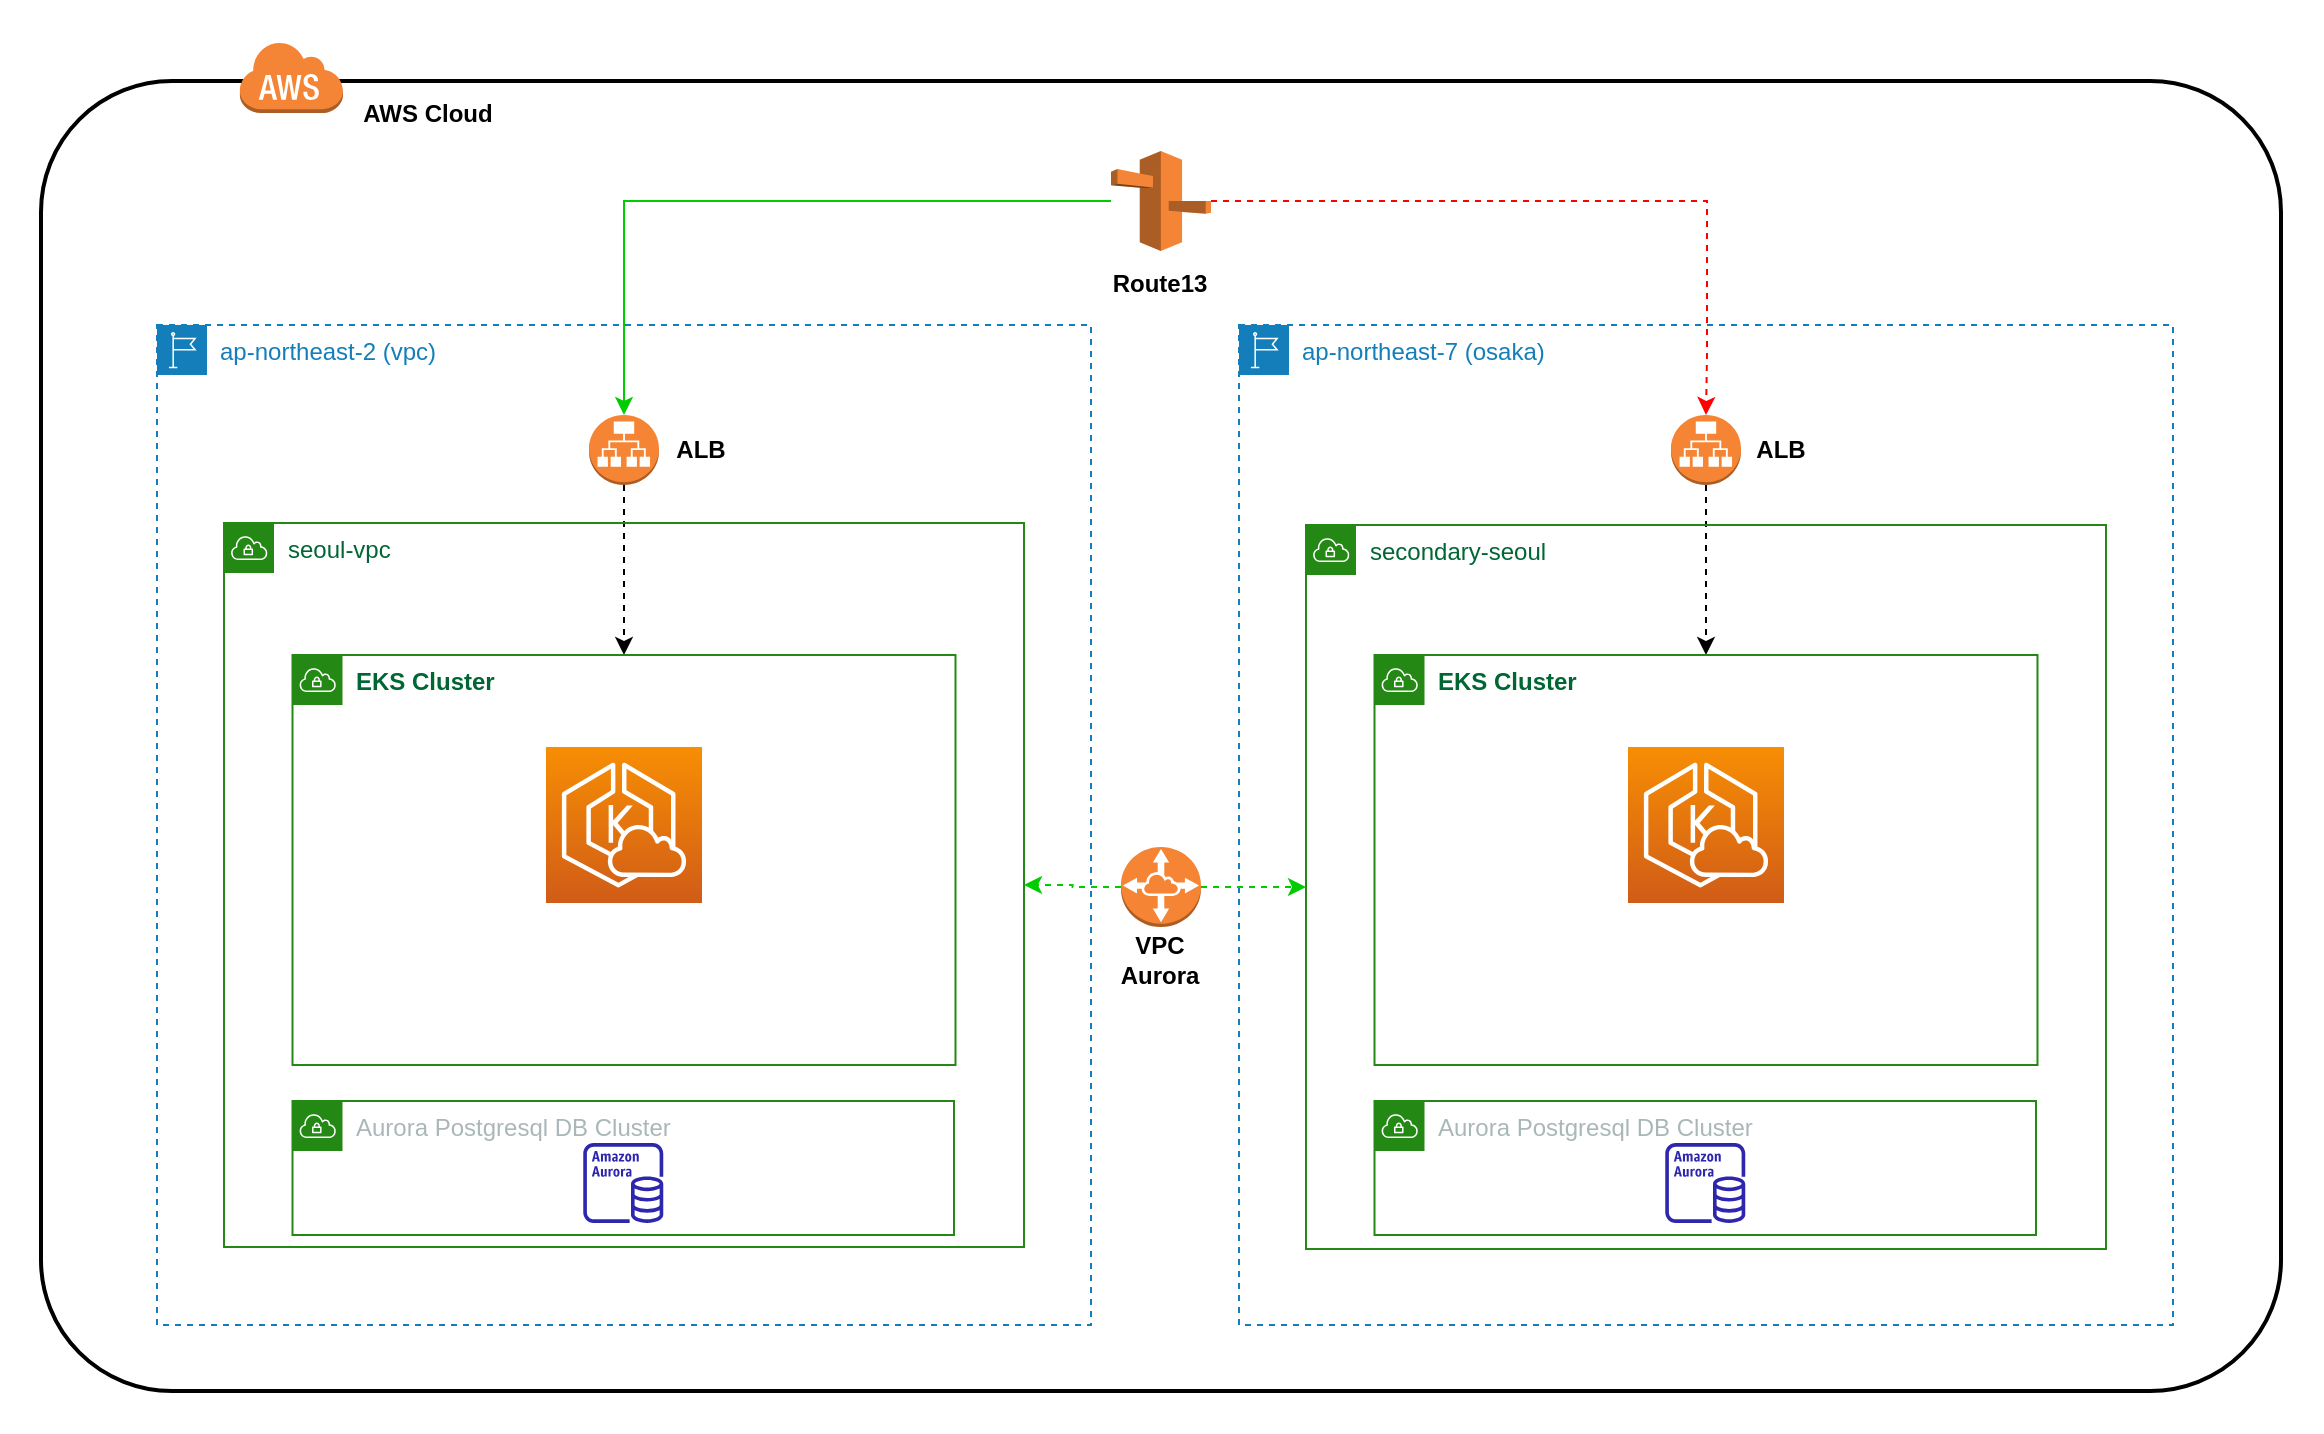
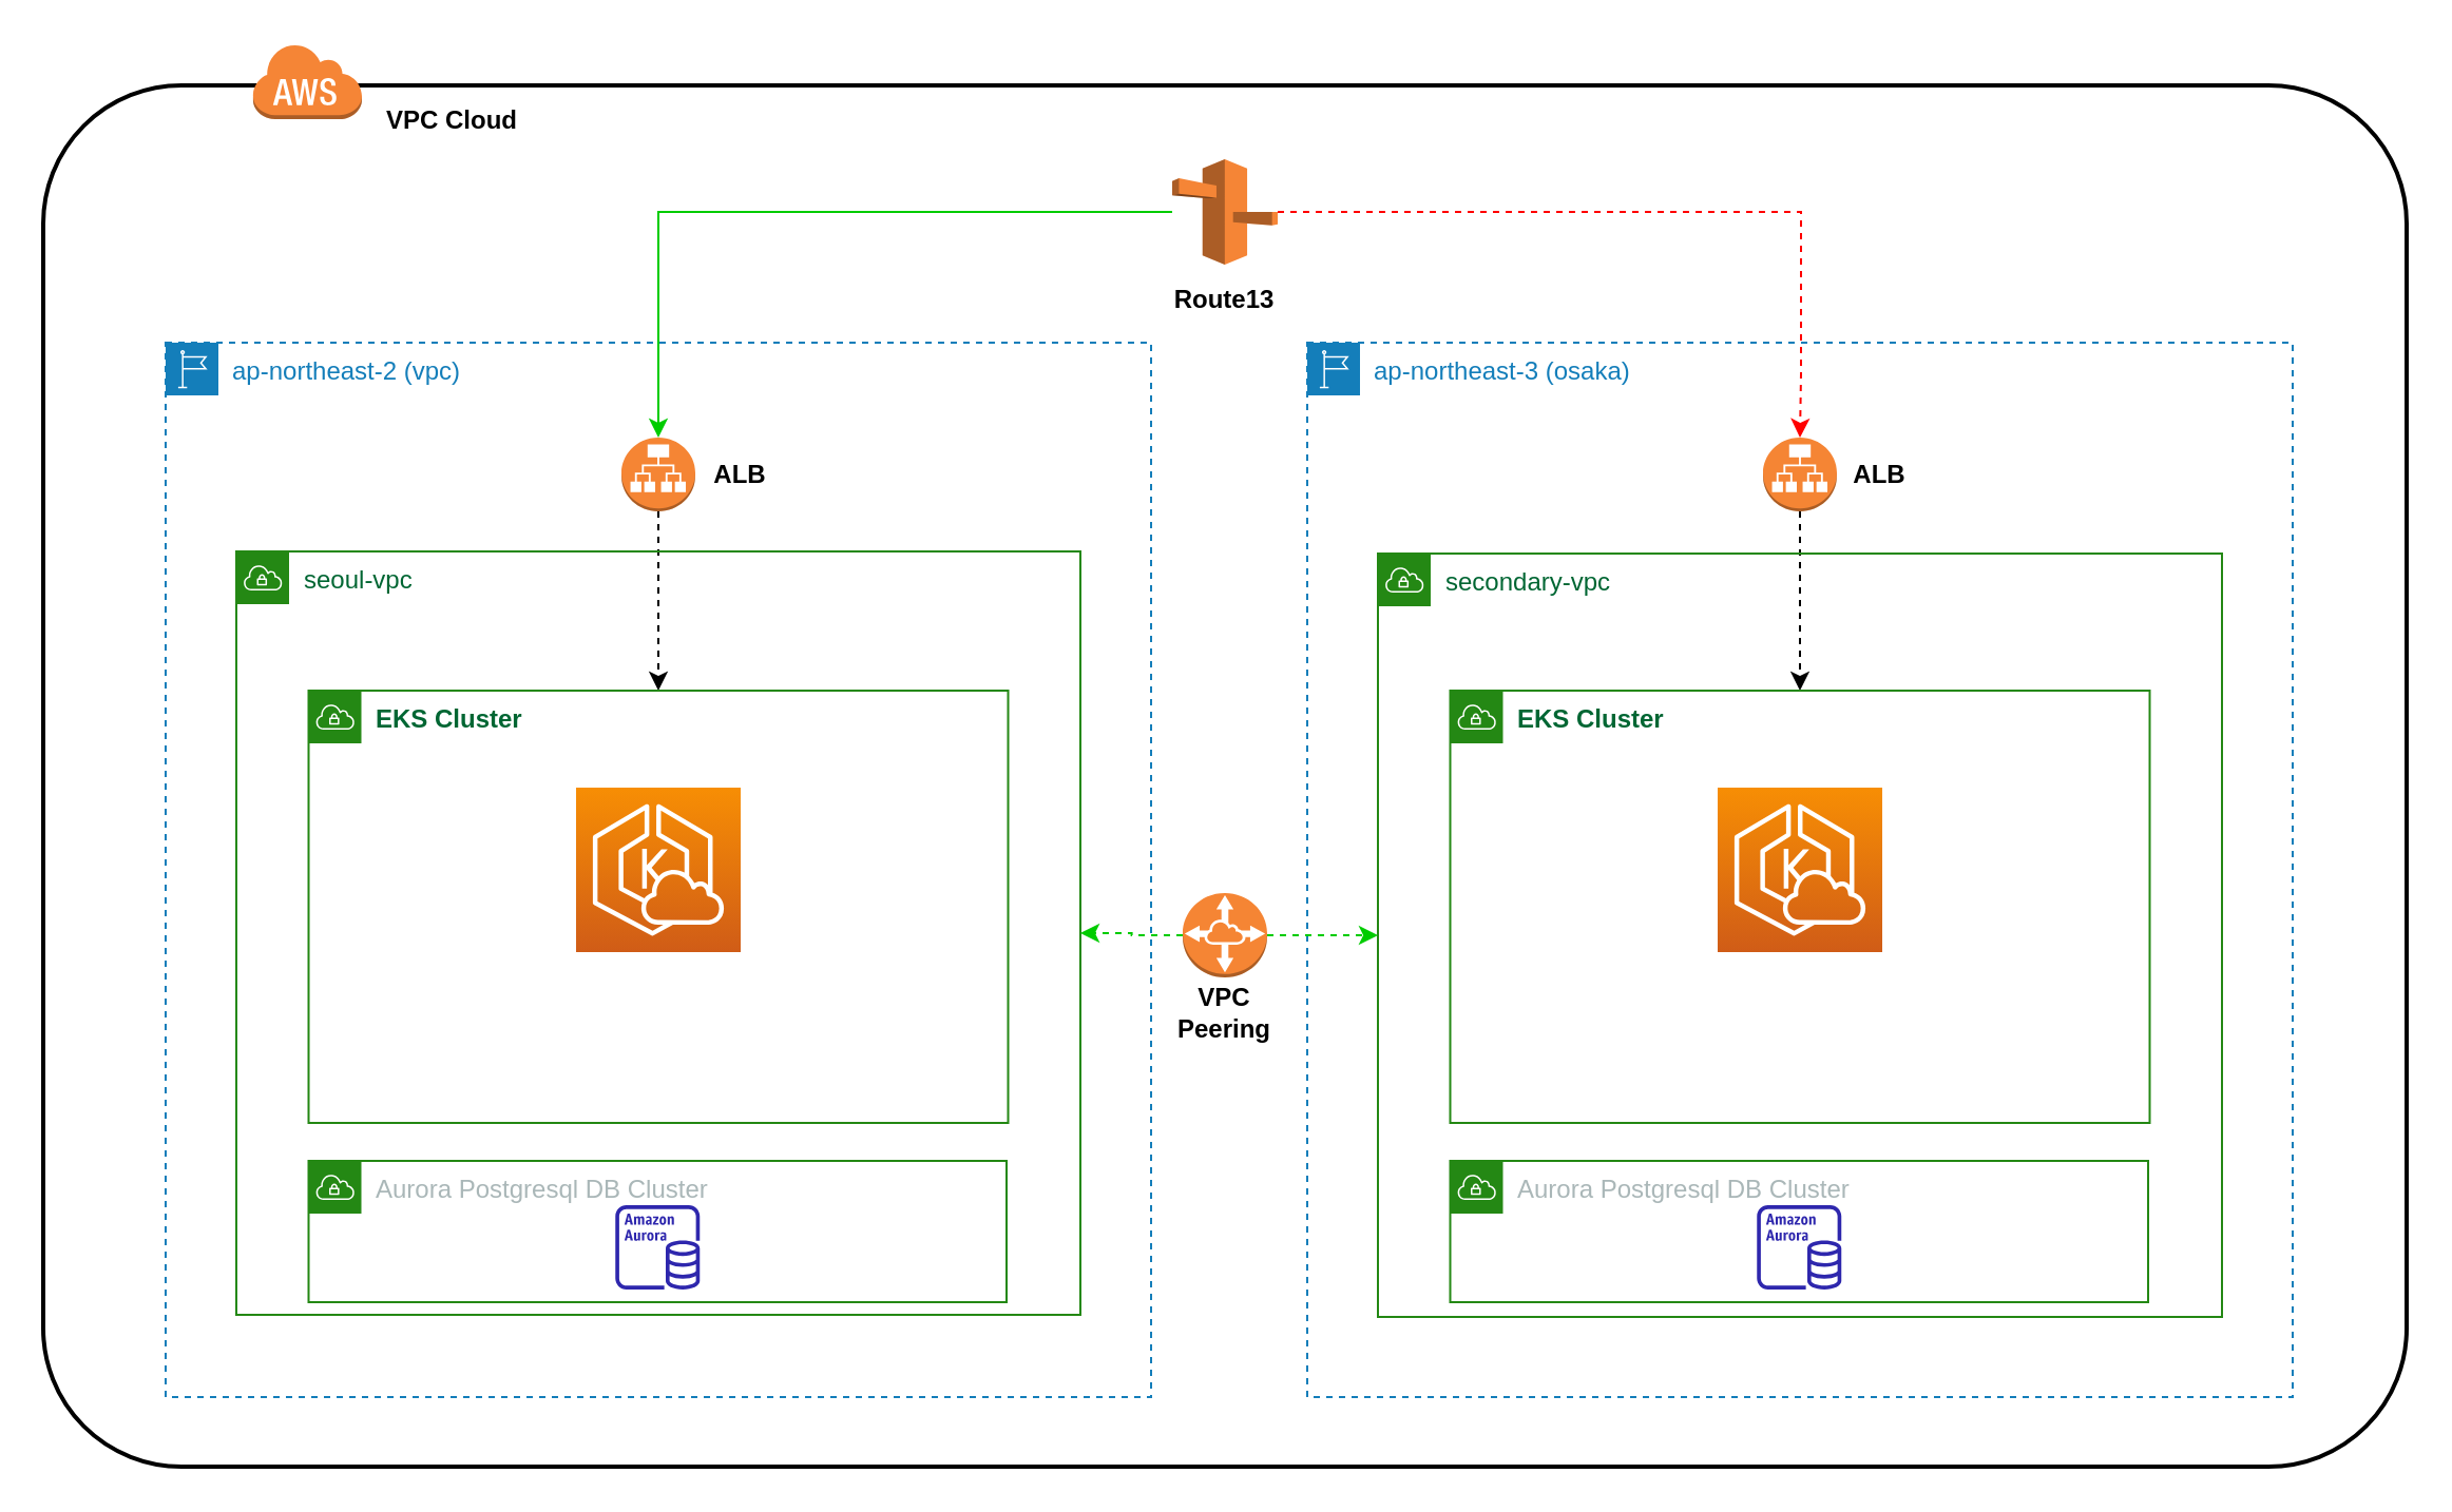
- <mxCell id="4" value="&lt;b&gt;AWS Cloud&lt;/b&gt;" style="text;html=1;strokeColor=none;fillColor=none;align=center;verticalAlign=middle;whiteSpace=wrap;rounded=0;" vertex="1" parent="1"><mxGeometry x="166" y="42" width="96" height="30" as="geometry" /></mxCell>
+ <mxCell id="4" value="&lt;b&gt;VPC Cloud&lt;/b&gt;" style="text;html=1;strokeColor=none;fillColor=none;align=center;verticalAlign=middle;whiteSpace=wrap;rounded=0;" vertex="1" parent="1"><mxGeometry x="166" y="42" width="96" height="30" as="geometry" /></mxCell>
- <mxCell id="15" value="ap-northeast-7 (osaka)" style="points=[[0,0],[0.25,0],[0.5,0],[0.75,0],[1,0],[1,0.25],[1,0.5],[1,0.75],[1,1],[0.75,1],[0.5,1],[0.25,1],[0,1],[0,0.75],[0,0.5],[0,0.25]];outlineConnect=0;gradientColor=none;html=1;whiteSpace=wrap;fontSize=12;fontStyle=0;container=1;pointerEvents=0;collapsible=0;recursiveResize=0;shape=mxgraph.aws4.group;grIcon=mxgraph.aws4.group_region;strokeColor=#147EBA;fillColor=none;verticalAlign=top;align=left;spacingLeft=30;fontColor=#147EBA;dashed=1;" vertex="1" parent="1"><mxGeometry x="619" y="162" width="467" height="500" as="geometry" /></mxCell>
+ <mxCell id="15" value="ap-northeast-3 (osaka)" style="points=[[0,0],[0.25,0],[0.5,0],[0.75,0],[1,0],[1,0.25],[1,0.5],[1,0.75],[1,1],[0.75,1],[0.5,1],[0.25,1],[0,1],[0,0.75],[0,0.5],[0,0.25]];outlineConnect=0;gradientColor=none;html=1;whiteSpace=wrap;fontSize=12;fontStyle=0;container=1;pointerEvents=0;collapsible=0;recursiveResize=0;shape=mxgraph.aws4.group;grIcon=mxgraph.aws4.group_region;strokeColor=#147EBA;fillColor=none;verticalAlign=top;align=left;spacingLeft=30;fontColor=#147EBA;dashed=1;" vertex="1" parent="1"><mxGeometry x="619" y="162" width="467" height="500" as="geometry" /></mxCell>
- <mxCell id="19" value="&lt;font color=&quot;#006633&quot;&gt;secondary-seoul&lt;/font&gt;" style="points=[[0,0],[0.25,0],[0.5,0],[0.75,0],[1,0],[1,0.25],[1,0.5],[1,0.75],[1,1],[0.75,1],[0.5,1],[0.25,1],[0,1],[0,0.75],[0,0.5],[0,0.25]];outlineConnect=0;gradientColor=none;html=1;whiteSpace=wrap;fontSize=12;fontStyle=0;container=1;pointerEvents=0;collapsible=0;recursiveResize=0;shape=mxgraph.aws4.group;grIcon=mxgraph.aws4.group_vpc;strokeColor=#248814;fillColor=none;verticalAlign=top;align=left;spacingLeft=30;fontColor=#AAB7B8;dashed=0;" vertex="1" parent="15"><mxGeometry x="33.5" y="100" width="400" height="362" as="geometry" /></mxCell>
+ <mxCell id="19" value="&lt;font color=&quot;#006633&quot;&gt;secondary-vpc&lt;/font&gt;" style="points=[[0,0],[0.25,0],[0.5,0],[0.75,0],[1,0],[1,0.25],[1,0.5],[1,0.75],[1,1],[0.75,1],[0.5,1],[0.25,1],[0,1],[0,0.75],[0,0.5],[0,0.25]];outlineConnect=0;gradientColor=none;html=1;whiteSpace=wrap;fontSize=12;fontStyle=0;container=1;pointerEvents=0;collapsible=0;recursiveResize=0;shape=mxgraph.aws4.group;grIcon=mxgraph.aws4.group_vpc;strokeColor=#248814;fillColor=none;verticalAlign=top;align=left;spacingLeft=30;fontColor=#AAB7B8;dashed=0;" vertex="1" parent="15"><mxGeometry x="33.5" y="100" width="400" height="362" as="geometry" /></mxCell>
- <mxCell id="29" value="&lt;div&gt;&lt;b&gt;VPC &lt;br&gt;Aurora&lt;/b&gt;&lt;/div&gt;" style="text;html=1;strokeColor=none;fillColor=none;align=center;verticalAlign=middle;whiteSpace=wrap;rounded=0;" vertex="1" parent="1"><mxGeometry x="532" y="465" width="96" height="30" as="geometry" /></mxCell>
+ <mxCell id="29" value="&lt;div&gt;&lt;b&gt;VPC &lt;br&gt;Peering&lt;/b&gt;&lt;/div&gt;" style="text;html=1;strokeColor=none;fillColor=none;align=center;verticalAlign=middle;whiteSpace=wrap;rounded=0;" vertex="1" parent="1"><mxGeometry x="532" y="465" width="96" height="30" as="geometry" /></mxCell>
